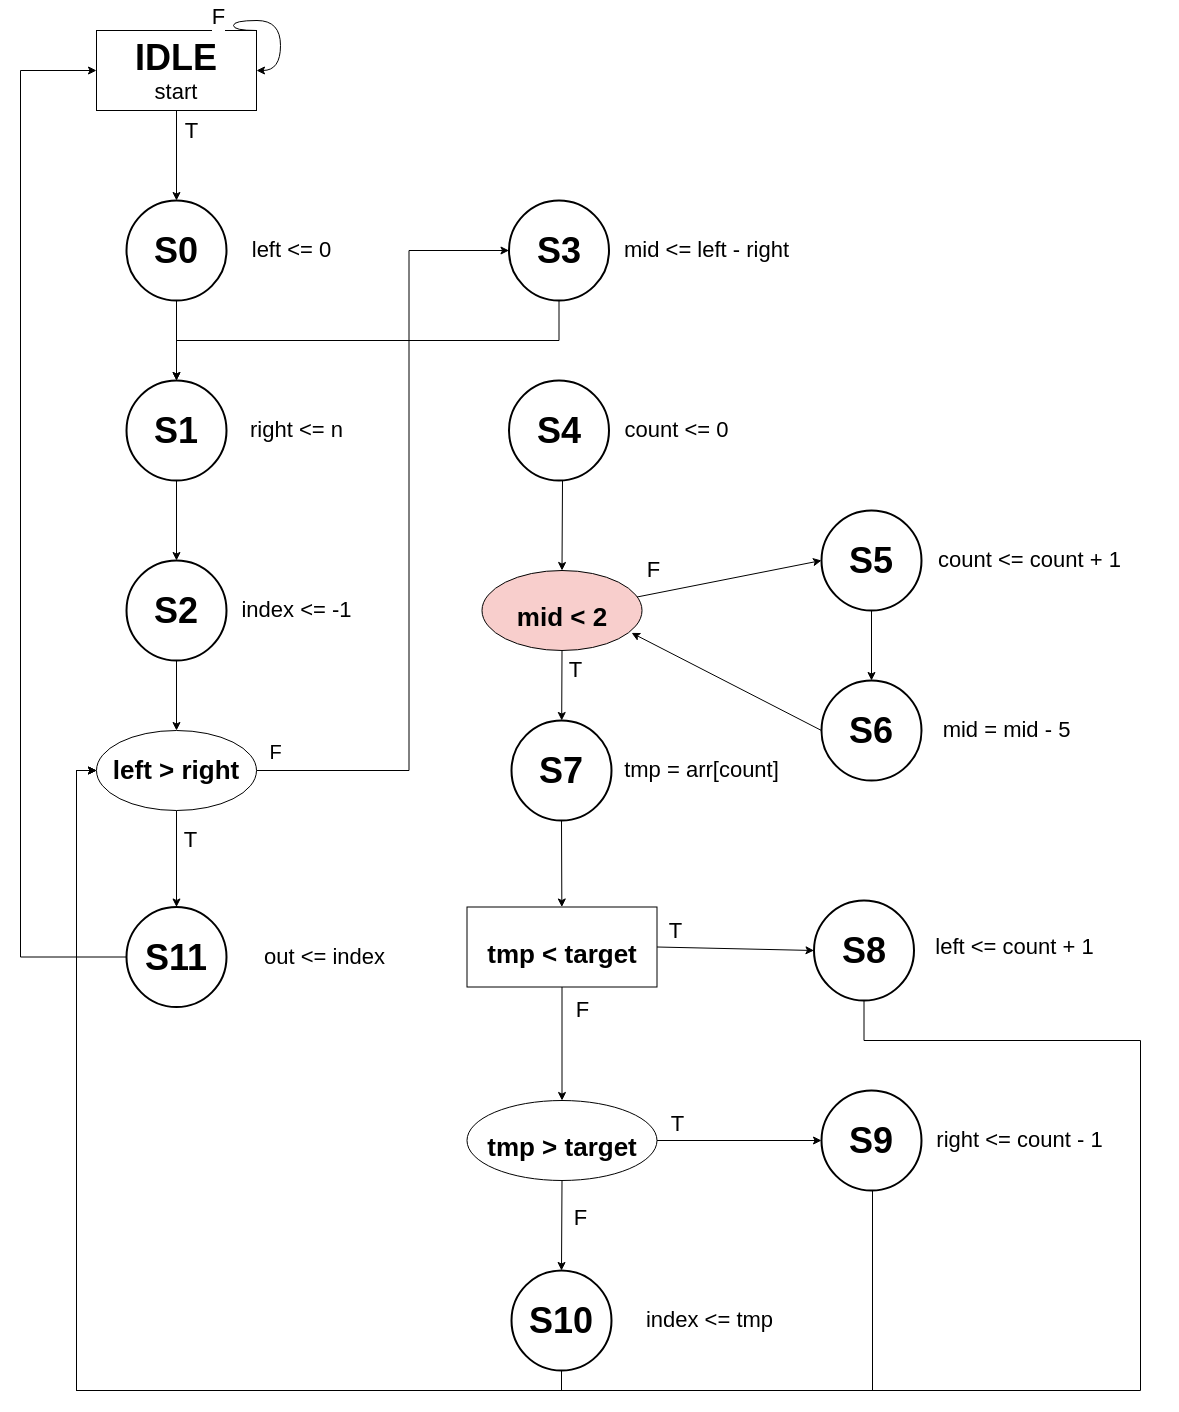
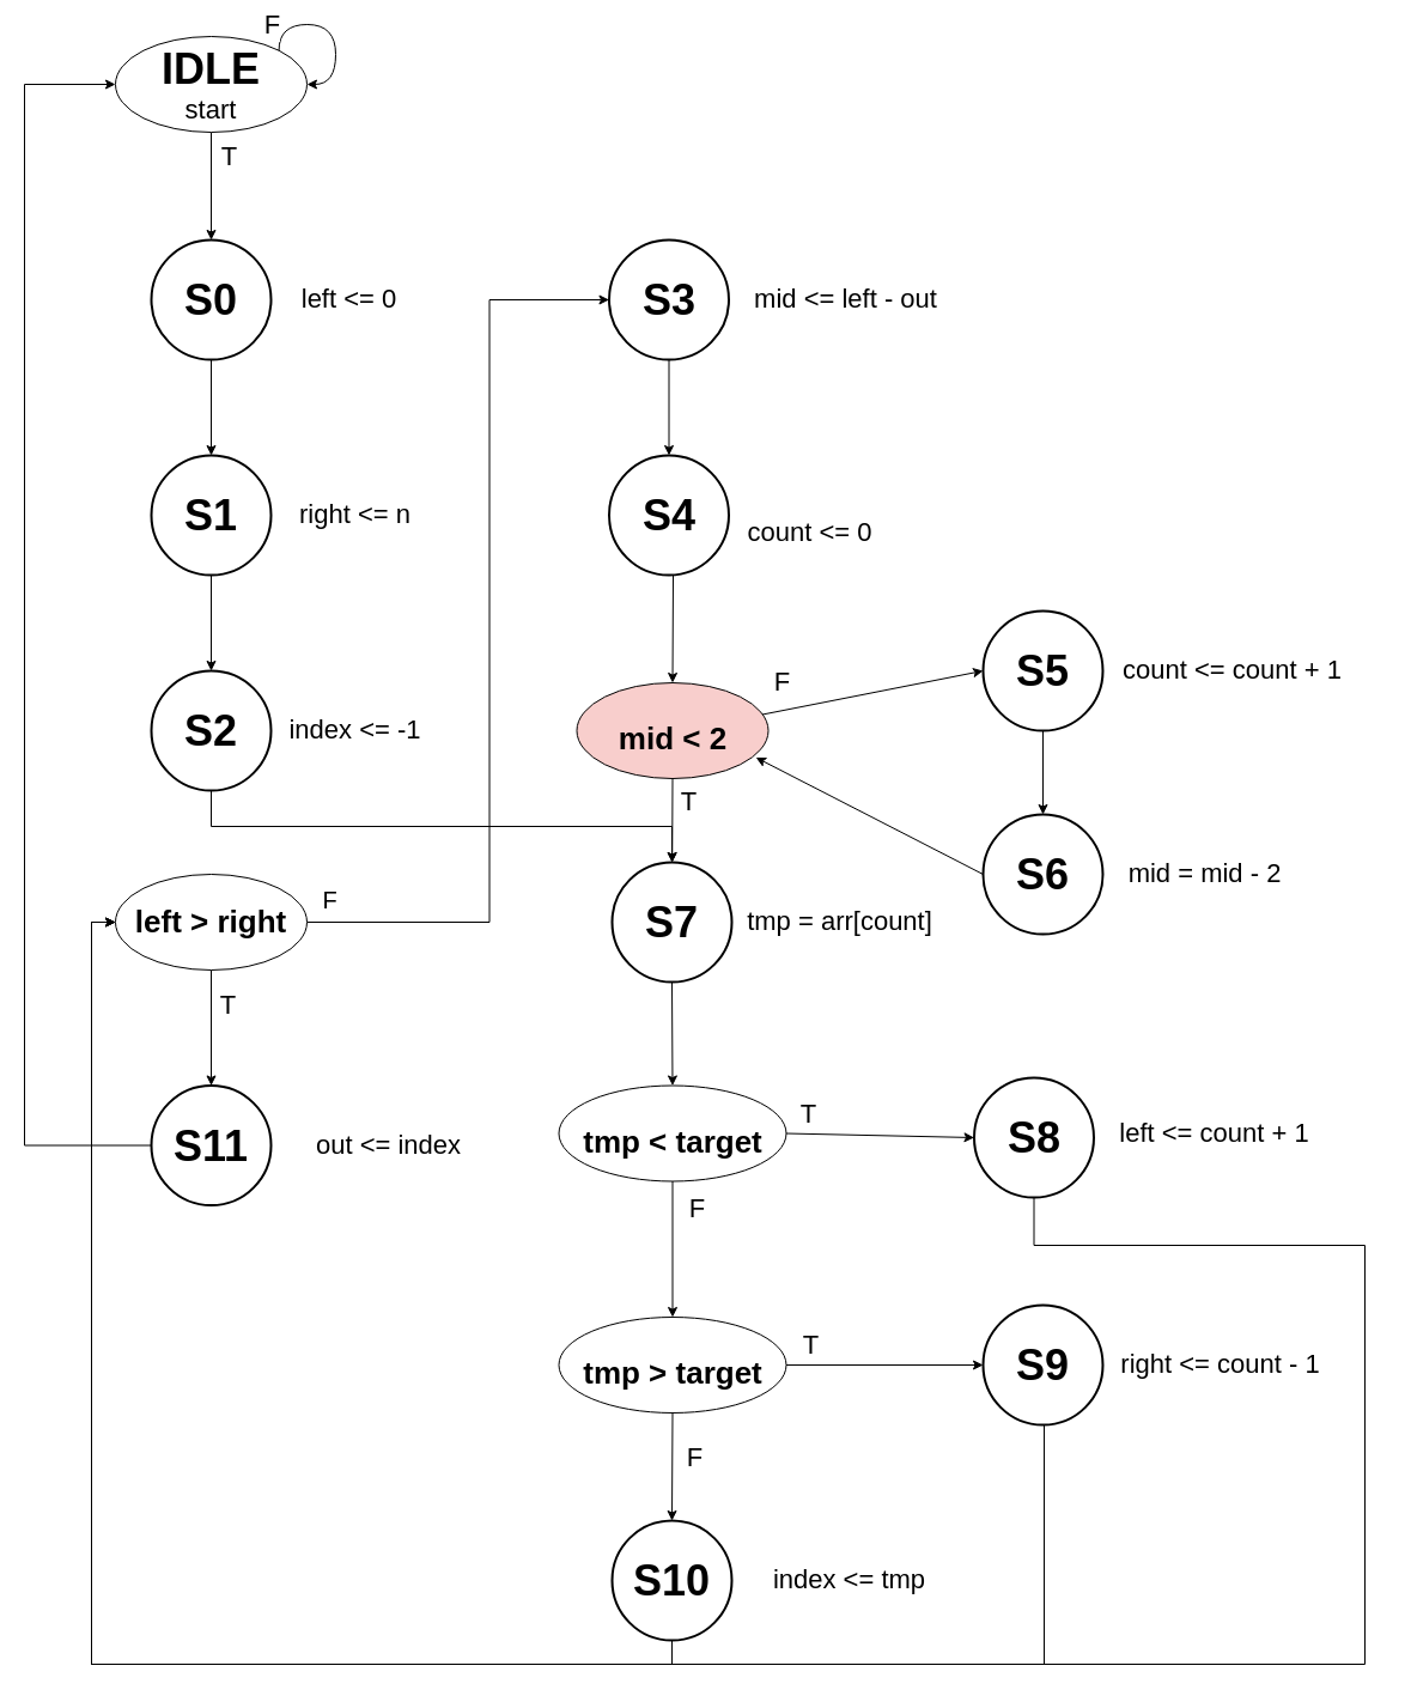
- <mxCell id="78" value="&lt;div&gt;&lt;font style=&quot;font-size: 36px&quot;&gt;&lt;b&gt;&lt;font style=&quot;font-size: 36px&quot;&gt;IDLE&lt;/font&gt;&lt;/b&gt;&lt;br&gt;&lt;/font&gt;&lt;/div&gt;&lt;div style=&quot;font-size: 22px&quot;&gt;start&lt;br&gt;&lt;font style=&quot;font-size: 36px&quot;&gt;&lt;/font&gt;&lt;/div&gt;" style="whiteSpace=wrap;html=1;rounded=0;" vertex="1" parent="1"><mxGeometry x="96" y="30" width="160" height="80" as="geometry" /></mxCell>
+ <mxCell id="78" value="&lt;div&gt;&lt;font style=&quot;font-size: 36px&quot;&gt;&lt;b&gt;&lt;font style=&quot;font-size: 36px&quot;&gt;IDLE&lt;/font&gt;&lt;/b&gt;&lt;br&gt;&lt;/font&gt;&lt;/div&gt;&lt;div style=&quot;font-size: 22px&quot;&gt;start&lt;br&gt;&lt;font style=&quot;font-size: 36px&quot;&gt;&lt;/font&gt;&lt;/div&gt;" style="ellipse;whiteSpace=wrap;html=1;" vertex="1" parent="1"><mxGeometry x="96" y="30" width="160" height="80" as="geometry" /></mxCell>
- <mxCell id="21" value="&lt;font style=&quot;font-size: 22px&quot;&gt;mid &amp;lt;= left - right&lt;/font&gt;" style="text;html=1;align=center;verticalAlign=middle;resizable=0;points=[];;autosize=1;" vertex="1" parent="20"><mxGeometry x="107.5" y="40" width="180" height="20" as="geometry" /></mxCell>
+ <mxCell id="21" value="&lt;font style=&quot;font-size: 22px&quot;&gt;mid &amp;lt;= left - out&lt;/font&gt;" style="text;html=1;align=center;verticalAlign=middle;resizable=0;points=[];;autosize=1;" vertex="1" parent="20"><mxGeometry x="107.5" y="40" width="180" height="20" as="geometry" /></mxCell>
- <mxCell id="33" style="edgeStyle=orthogonalEdgeStyle;rounded=0;orthogonalLoop=1;jettySize=auto;html=1;exitX=0.5;exitY=1;exitDx=0;exitDy=0;exitPerimeter=0;" edge="1" parent="1" source="23" target="8"><mxGeometry relative="1" as="geometry" /></mxCell>
+ <mxCell id="33" style="edgeStyle=orthogonalEdgeStyle;rounded=0;orthogonalLoop=1;jettySize=auto;html=1;exitX=0.5;exitY=1;exitDx=0;exitDy=0;exitPerimeter=0;entryX=0.5;entryY=0;entryDx=0;entryDy=0;entryPerimeter=0;" edge="1" parent="1" source="23" target="32"><mxGeometry relative="1" as="geometry" /></mxCell>
- <mxCell id="30" value="&lt;font style=&quot;font-size: 22px&quot;&gt;count &amp;lt;= 0&lt;/font&gt;" style="text;html=1;align=center;verticalAlign=middle;resizable=0;points=[];;autosize=1;" vertex="1" parent="29"><mxGeometry x="107" y="40" width="120" height="20" as="geometry" /></mxCell>
+ <mxCell id="30" value="&lt;font style=&quot;font-size: 22px&quot;&gt;count &amp;lt;= 0&lt;/font&gt;" style="text;html=1;align=center;verticalAlign=middle;resizable=0;points=[];;autosize=1;" vertex="1" parent="29"><mxGeometry x="107" y="55" width="120" height="20" as="geometry" /></mxCell>
- <mxCell id="19" style="edgeStyle=orthogonalEdgeStyle;rounded=0;orthogonalLoop=1;jettySize=auto;html=1;exitX=0.5;exitY=1;exitDx=0;exitDy=0;exitPerimeter=0;entryX=0.5;entryY=0;entryDx=0;entryDy=0;" edge="1" parent="1" source="13" target="18"><mxGeometry relative="1" as="geometry" /></mxCell>
+ <mxCell id="19" style="edgeStyle=orthogonalEdgeStyle;rounded=0;orthogonalLoop=1;jettySize=auto;html=1;exitX=0.5;exitY=1;exitDx=0;exitDy=0;exitPerimeter=0;" edge="1" parent="1" source="13" target="44"><mxGeometry relative="1" as="geometry" /></mxCell>
- <mxCell id="36" value="&lt;font style=&quot;font-size: 22px&quot;&gt;&lt;font style=&quot;font-size: 22px&quot;&gt;mid = mid - 5&lt;/font&gt;&lt;br&gt;&lt;/font&gt;" style="text;html=1;align=center;verticalAlign=middle;resizable=0;points=[];;autosize=1;" vertex="1" parent="35"><mxGeometry x="70" y="40" width="140" height="20" as="geometry" /></mxCell>
+ <mxCell id="36" value="&lt;font style=&quot;font-size: 22px&quot;&gt;&lt;font style=&quot;font-size: 22px&quot;&gt;mid = mid - 2&lt;/font&gt;&lt;br&gt;&lt;/font&gt;" style="text;html=1;align=center;verticalAlign=middle;resizable=0;points=[];;autosize=1;" vertex="1" parent="35"><mxGeometry x="70" y="40" width="140" height="20" as="geometry" /></mxCell>
- <mxCell id="49" value="&lt;br&gt;&lt;font style=&quot;font-size: 26px&quot;&gt;&lt;b&gt;tmp &amp;lt; target&lt;/b&gt;&lt;/font&gt;" style="whiteSpace=wrap;html=1;rounded=0;" vertex="1" parent="1"><mxGeometry x="466.5" y="906.5" width="190" height="80" as="geometry" /></mxCell>
+ <mxCell id="49" value="&lt;br&gt;&lt;font style=&quot;font-size: 26px&quot;&gt;&lt;b&gt;tmp &amp;lt; target&lt;/b&gt;&lt;/font&gt;" style="ellipse;whiteSpace=wrap;html=1;" vertex="1" parent="1"><mxGeometry x="466.5" y="906.5" width="190" height="80" as="geometry" /></mxCell>
